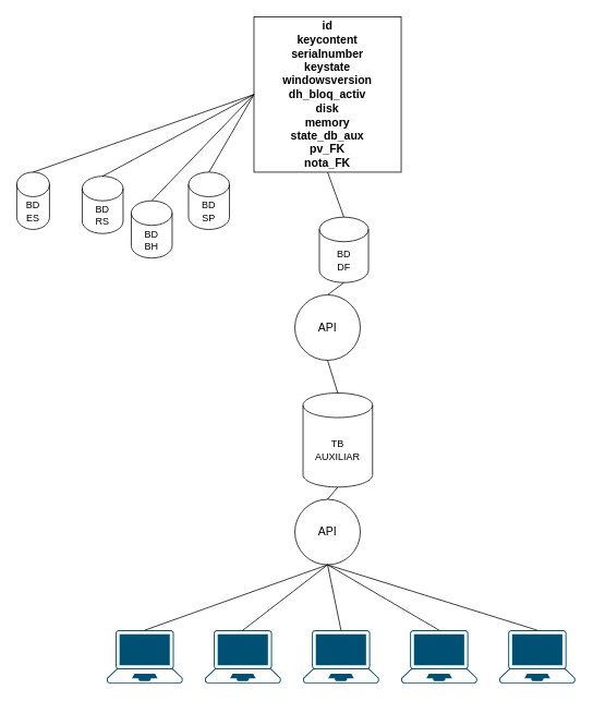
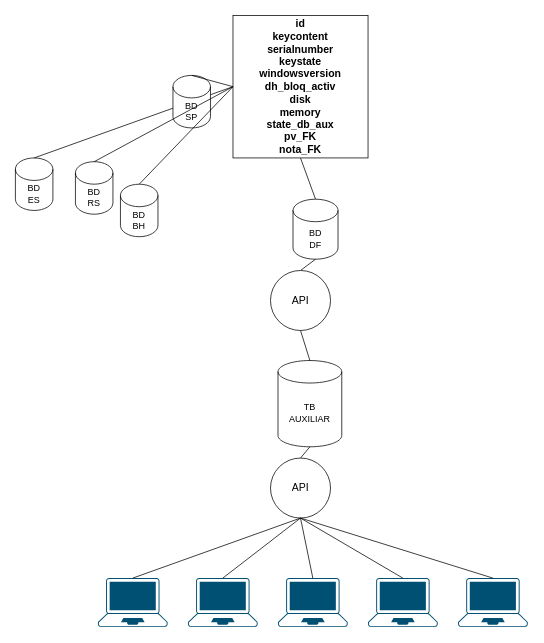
- <mxCell id="5" value="BD&lt;br&gt;ES" style="shape=cylinder3;whiteSpace=wrap;html=1;boundedLbl=1;backgroundOutline=1;size=15;" vertex="1" parent="1"><mxGeometry x="20" y="210" width="40" height="70" as="geometry" /></mxCell>
+ <mxCell id="5" value="BD&lt;br&gt;ES" style="shape=cylinder3;whiteSpace=wrap;html=1;boundedLbl=1;backgroundOutline=1;size=15;" vertex="1" parent="1"><mxGeometry x="20" y="210" width="50" height="70" as="geometry" /></mxCell>
- <mxCell id="9" value="BD&lt;br&gt;SP" style="shape=cylinder3;whiteSpace=wrap;html=1;boundedLbl=1;backgroundOutline=1;size=15;" vertex="1" parent="1"><mxGeometry x="230" y="210" width="50" height="70" as="geometry" /></mxCell>
+ <mxCell id="9" value="BD&lt;br&gt;SP" style="shape=cylinder3;whiteSpace=wrap;html=1;boundedLbl=1;backgroundOutline=1;size=15;" vertex="1" parent="1"><mxGeometry x="230" y="100" width="50" height="70" as="geometry" /></mxCell>
